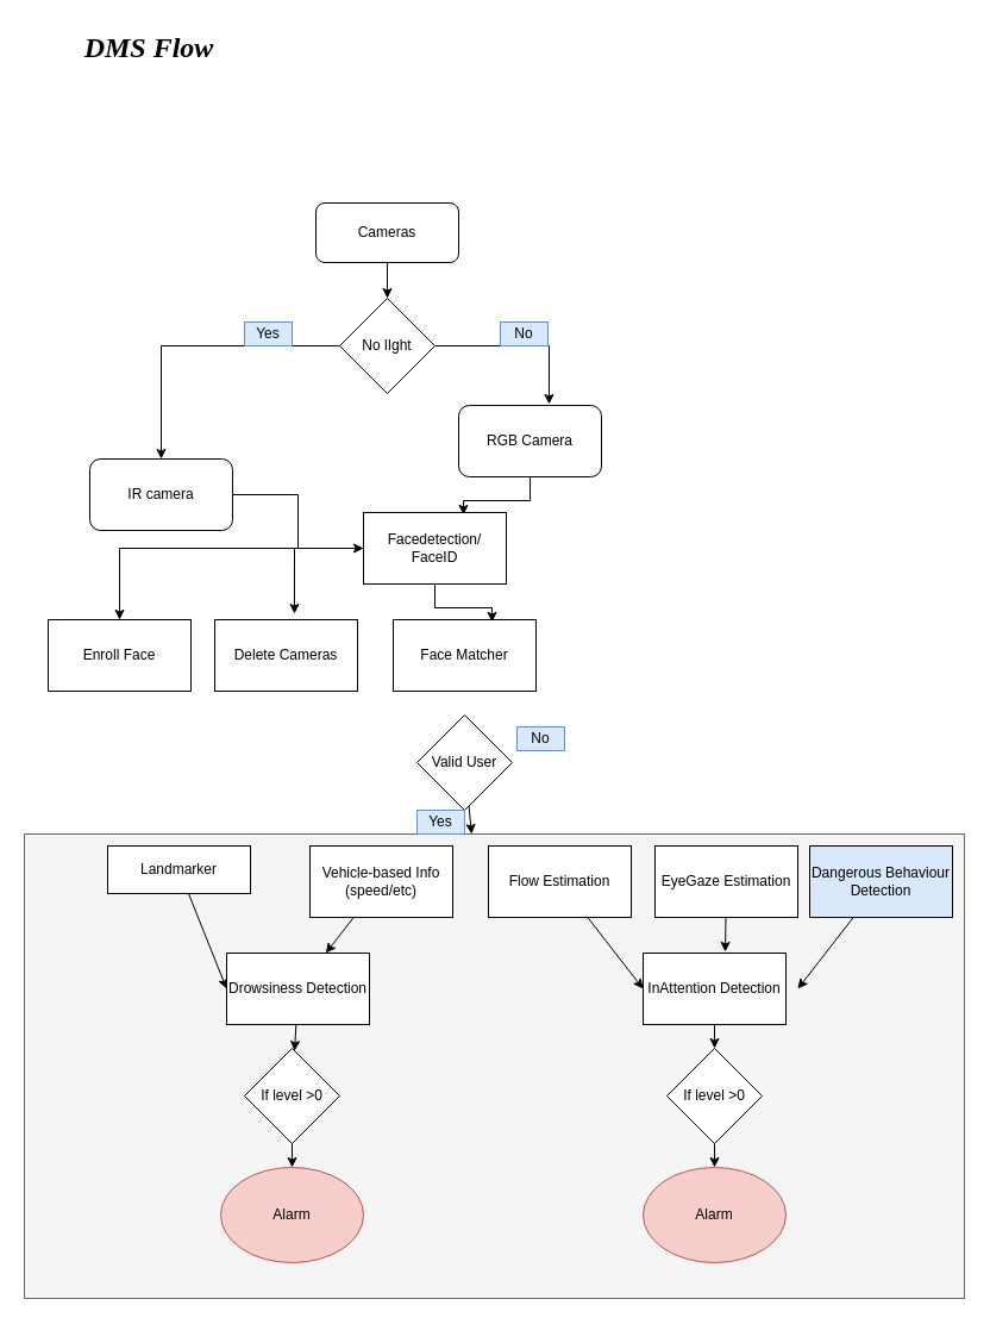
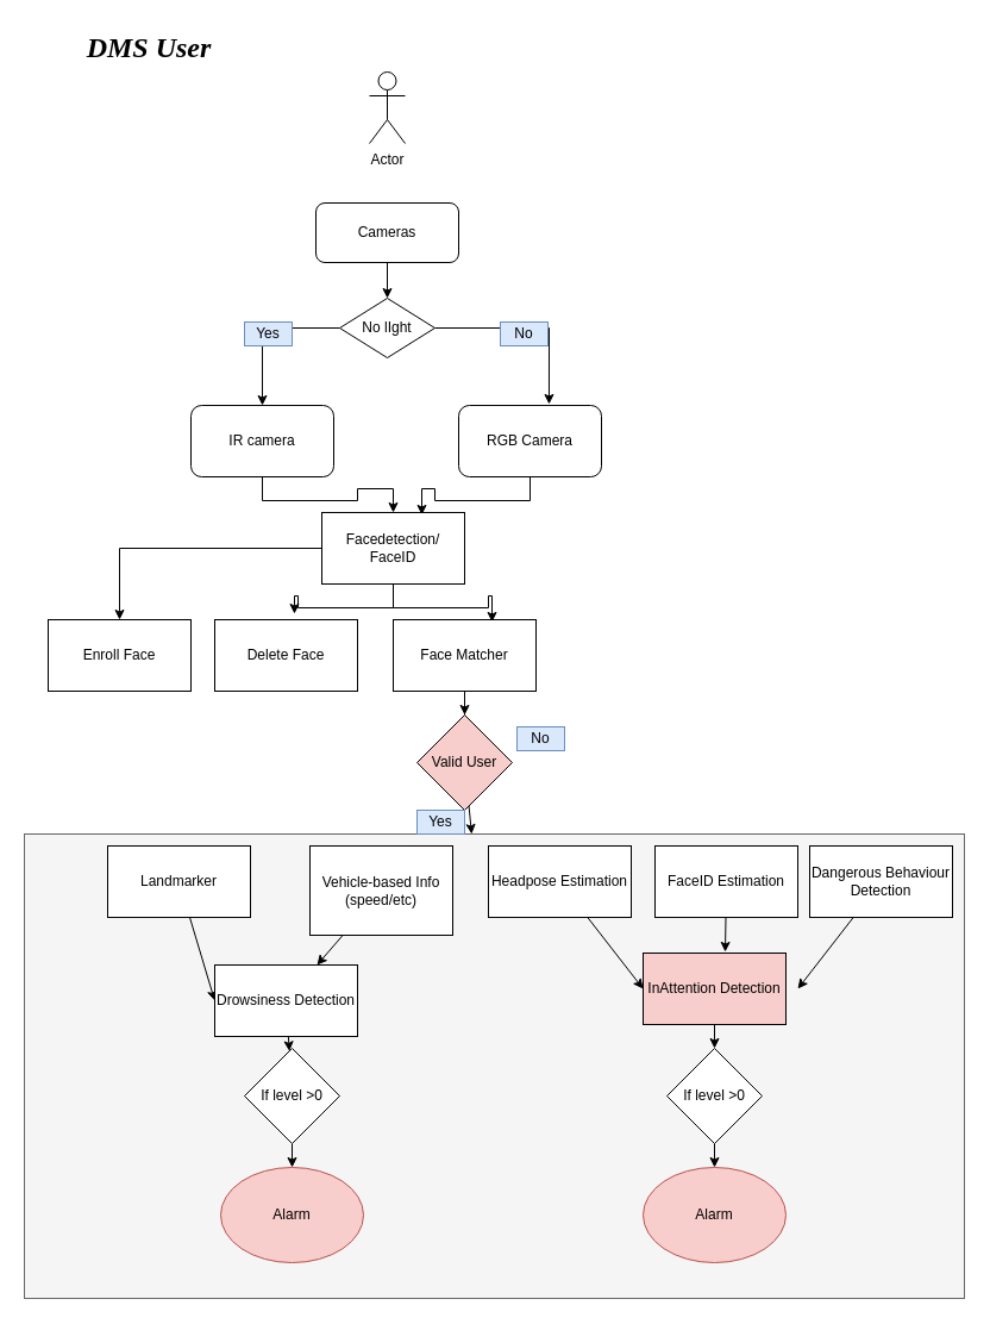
- <mxCell id="47" value="&lt;font style=&quot;font-size: 24px&quot; face=&quot;Tahoma&quot;&gt;&lt;b&gt;&lt;i&gt;DMS Flow&lt;/i&gt;&lt;/b&gt;&lt;/font&gt;" style="text;html=1;strokeColor=none;fillColor=none;align=center;verticalAlign=middle;whiteSpace=wrap;rounded=0;" vertex="1" parent="1"><mxGeometry x="30" y="20" width="190" height="40" as="geometry" /></mxCell>
+ <mxCell id="47" value="&lt;font style=&quot;font-size: 24px&quot; face=&quot;Tahoma&quot;&gt;&lt;b&gt;&lt;i&gt;DMS User&lt;/i&gt;&lt;/b&gt;&lt;/font&gt;" style="text;html=1;strokeColor=none;fillColor=none;align=center;verticalAlign=middle;whiteSpace=wrap;rounded=0;" vertex="1" parent="1"><mxGeometry x="30" y="20" width="190" height="40" as="geometry" /></mxCell>
+ <mxCell id="3" value="Actor" style="shape=umlActor;verticalLabelPosition=bottom;verticalAlign=top;html=1;outlineConnect=0;" vertex="1" parent="1"><mxGeometry x="310" y="60" width="30" height="60" as="geometry" /></mxCell>
- <mxCell id="8" value="No lIght" style="rhombus;whiteSpace=wrap;html=1;" vertex="1" parent="1"><mxGeometry x="285" y="250" width="80" height="80" as="geometry" /></mxCell>
+ <mxCell id="8" value="No lIght" style="rhombus;whiteSpace=wrap;html=1;" vertex="1" parent="1"><mxGeometry x="285" y="250" width="80" height="50" as="geometry" /></mxCell>
- <mxCell id="10" value="IR camera" style="rounded=1;whiteSpace=wrap;html=1;" vertex="1" parent="1"><mxGeometry x="75" y="385" width="120" height="60" as="geometry" /></mxCell>
+ <mxCell id="10" value="IR camera" style="rounded=1;whiteSpace=wrap;html=1;" vertex="1" parent="1"><mxGeometry x="160" y="340" width="120" height="60" as="geometry" /></mxCell>
- <mxCell id="16" value="Facedetection/ FaceID" style="rounded=0;whiteSpace=wrap;html=1;" vertex="1" parent="1"><mxGeometry x="305" y="430" width="120" height="60" as="geometry" /></mxCell>
+ <mxCell id="16" value="Facedetection/ FaceID" style="rounded=0;whiteSpace=wrap;html=1;" vertex="1" parent="1"><mxGeometry x="270" y="430" width="120" height="60" as="geometry" /></mxCell>
- <mxCell id="18" value="Delete Cameras" style="rounded=0;whiteSpace=wrap;html=1;" vertex="1" parent="1"><mxGeometry x="180" y="520" width="120" height="60" as="geometry" /></mxCell>
+ <mxCell id="18" value="Delete Face" style="rounded=0;whiteSpace=wrap;html=1;" vertex="1" parent="1"><mxGeometry x="180" y="520" width="120" height="60" as="geometry" /></mxCell>
+ <mxCell id="19" value="" style="edgeStyle=orthogonalEdgeStyle;rounded=0;orthogonalLoop=1;jettySize=auto;html=1;" edge="1" parent="1" source="20" target="22"><mxGeometry relative="1" as="geometry" /></mxCell>
- <mxCell id="22" value="Valid User" style="rhombus;whiteSpace=wrap;html=1;" vertex="1" parent="1"><mxGeometry x="350" y="600" width="80" height="80" as="geometry" /></mxCell>
+ <mxCell id="22" value="Valid User" style="rhombus;whiteSpace=wrap;html=1;fillColor=#f8cecc;" vertex="1" parent="1"><mxGeometry x="350" y="600" width="80" height="80" as="geometry" /></mxCell>
- <mxCell id="24" value="Landmarker" style="rounded=0;whiteSpace=wrap;html=1;" vertex="1" parent="1"><mxGeometry x="90" y="710" width="120" height="40" as="geometry" /></mxCell>
+ <mxCell id="24" value="Landmarker" style="rounded=0;whiteSpace=wrap;html=1;" vertex="1" parent="1"><mxGeometry x="90" y="710" width="120" height="60" as="geometry" /></mxCell>
- <mxCell id="30" value="Vehicle-based Info&lt;br&gt;(speed/etc)" style="rounded=0;whiteSpace=wrap;html=1;" vertex="1" parent="1"><mxGeometry x="260" y="710" width="120" height="60" as="geometry" /></mxCell>
+ <mxCell id="30" value="Vehicle-based Info&lt;br&gt;(speed/etc)" style="rounded=0;whiteSpace=wrap;html=1;" vertex="1" parent="1"><mxGeometry x="260" y="710" width="120" height="75" as="geometry" /></mxCell>
- <mxCell id="28" value="Flow Estimation" style="rounded=0;whiteSpace=wrap;html=1;" vertex="1" parent="1"><mxGeometry x="410" y="710" width="120" height="60" as="geometry" /></mxCell>
+ <mxCell id="28" value="Headpose Estimation" style="rounded=0;whiteSpace=wrap;html=1;" vertex="1" parent="1"><mxGeometry x="410" y="710" width="120" height="60" as="geometry" /></mxCell>
- <mxCell id="26" value="EyeGaze Estimation" style="rounded=0;whiteSpace=wrap;html=1;" vertex="1" parent="1"><mxGeometry x="550" y="710" width="120" height="60" as="geometry" /></mxCell>
+ <mxCell id="26" value="FaceID Estimation" style="rounded=0;whiteSpace=wrap;html=1;" vertex="1" parent="1"><mxGeometry x="550" y="710" width="120" height="60" as="geometry" /></mxCell>
- <mxCell id="32" value="Dangerous Behaviour Detection" style="rounded=0;whiteSpace=wrap;html=1;fillColor=#dae8fc;" vertex="1" parent="1"><mxGeometry x="680" y="710" width="120" height="60" as="geometry" /></mxCell>
+ <mxCell id="32" value="Dangerous Behaviour Detection" style="rounded=0;whiteSpace=wrap;html=1;" vertex="1" parent="1"><mxGeometry x="680" y="710" width="120" height="60" as="geometry" /></mxCell>
- <mxCell id="34" value="Drowsiness Detection" style="rounded=0;whiteSpace=wrap;html=1;" vertex="1" parent="1"><mxGeometry x="190" y="800" width="120" height="60" as="geometry" /></mxCell>
+ <mxCell id="34" value="Drowsiness Detection" style="rounded=0;whiteSpace=wrap;html=1;" vertex="1" parent="1"><mxGeometry x="180" y="810" width="120" height="60" as="geometry" /></mxCell>
- <mxCell id="36" value="InAttention Detection" style="rounded=0;whiteSpace=wrap;html=1;" vertex="1" parent="1"><mxGeometry x="540" y="800" width="120" height="60" as="geometry" /></mxCell>
+ <mxCell id="36" value="InAttention Detection" style="rounded=0;whiteSpace=wrap;html=1;fillColor=#f8cecc;" vertex="1" parent="1"><mxGeometry x="540" y="800" width="120" height="60" as="geometry" /></mxCell>
